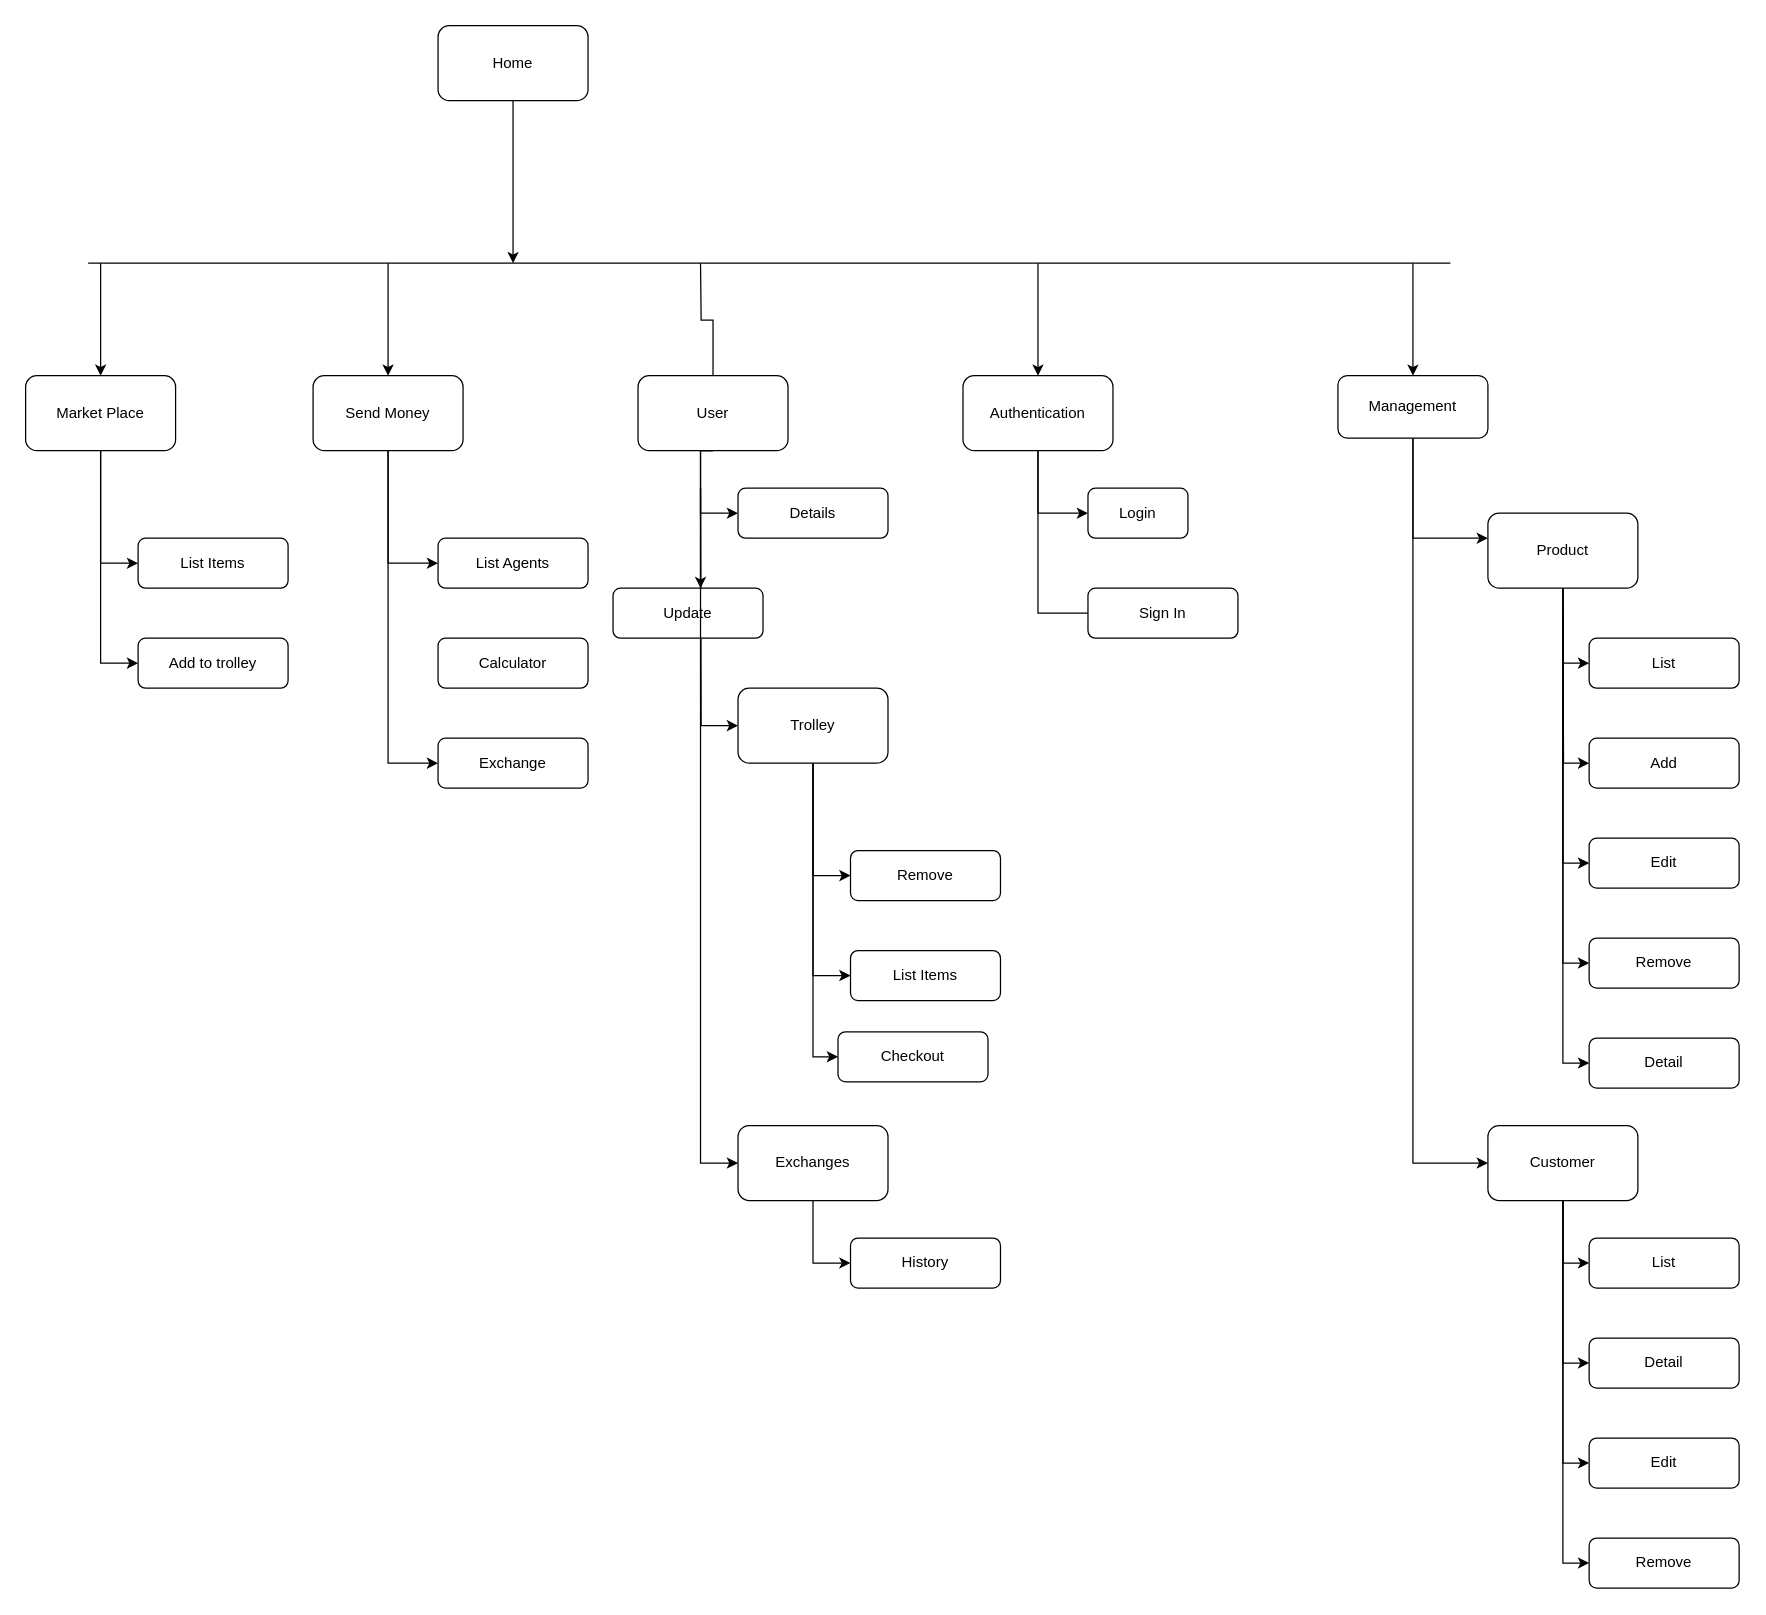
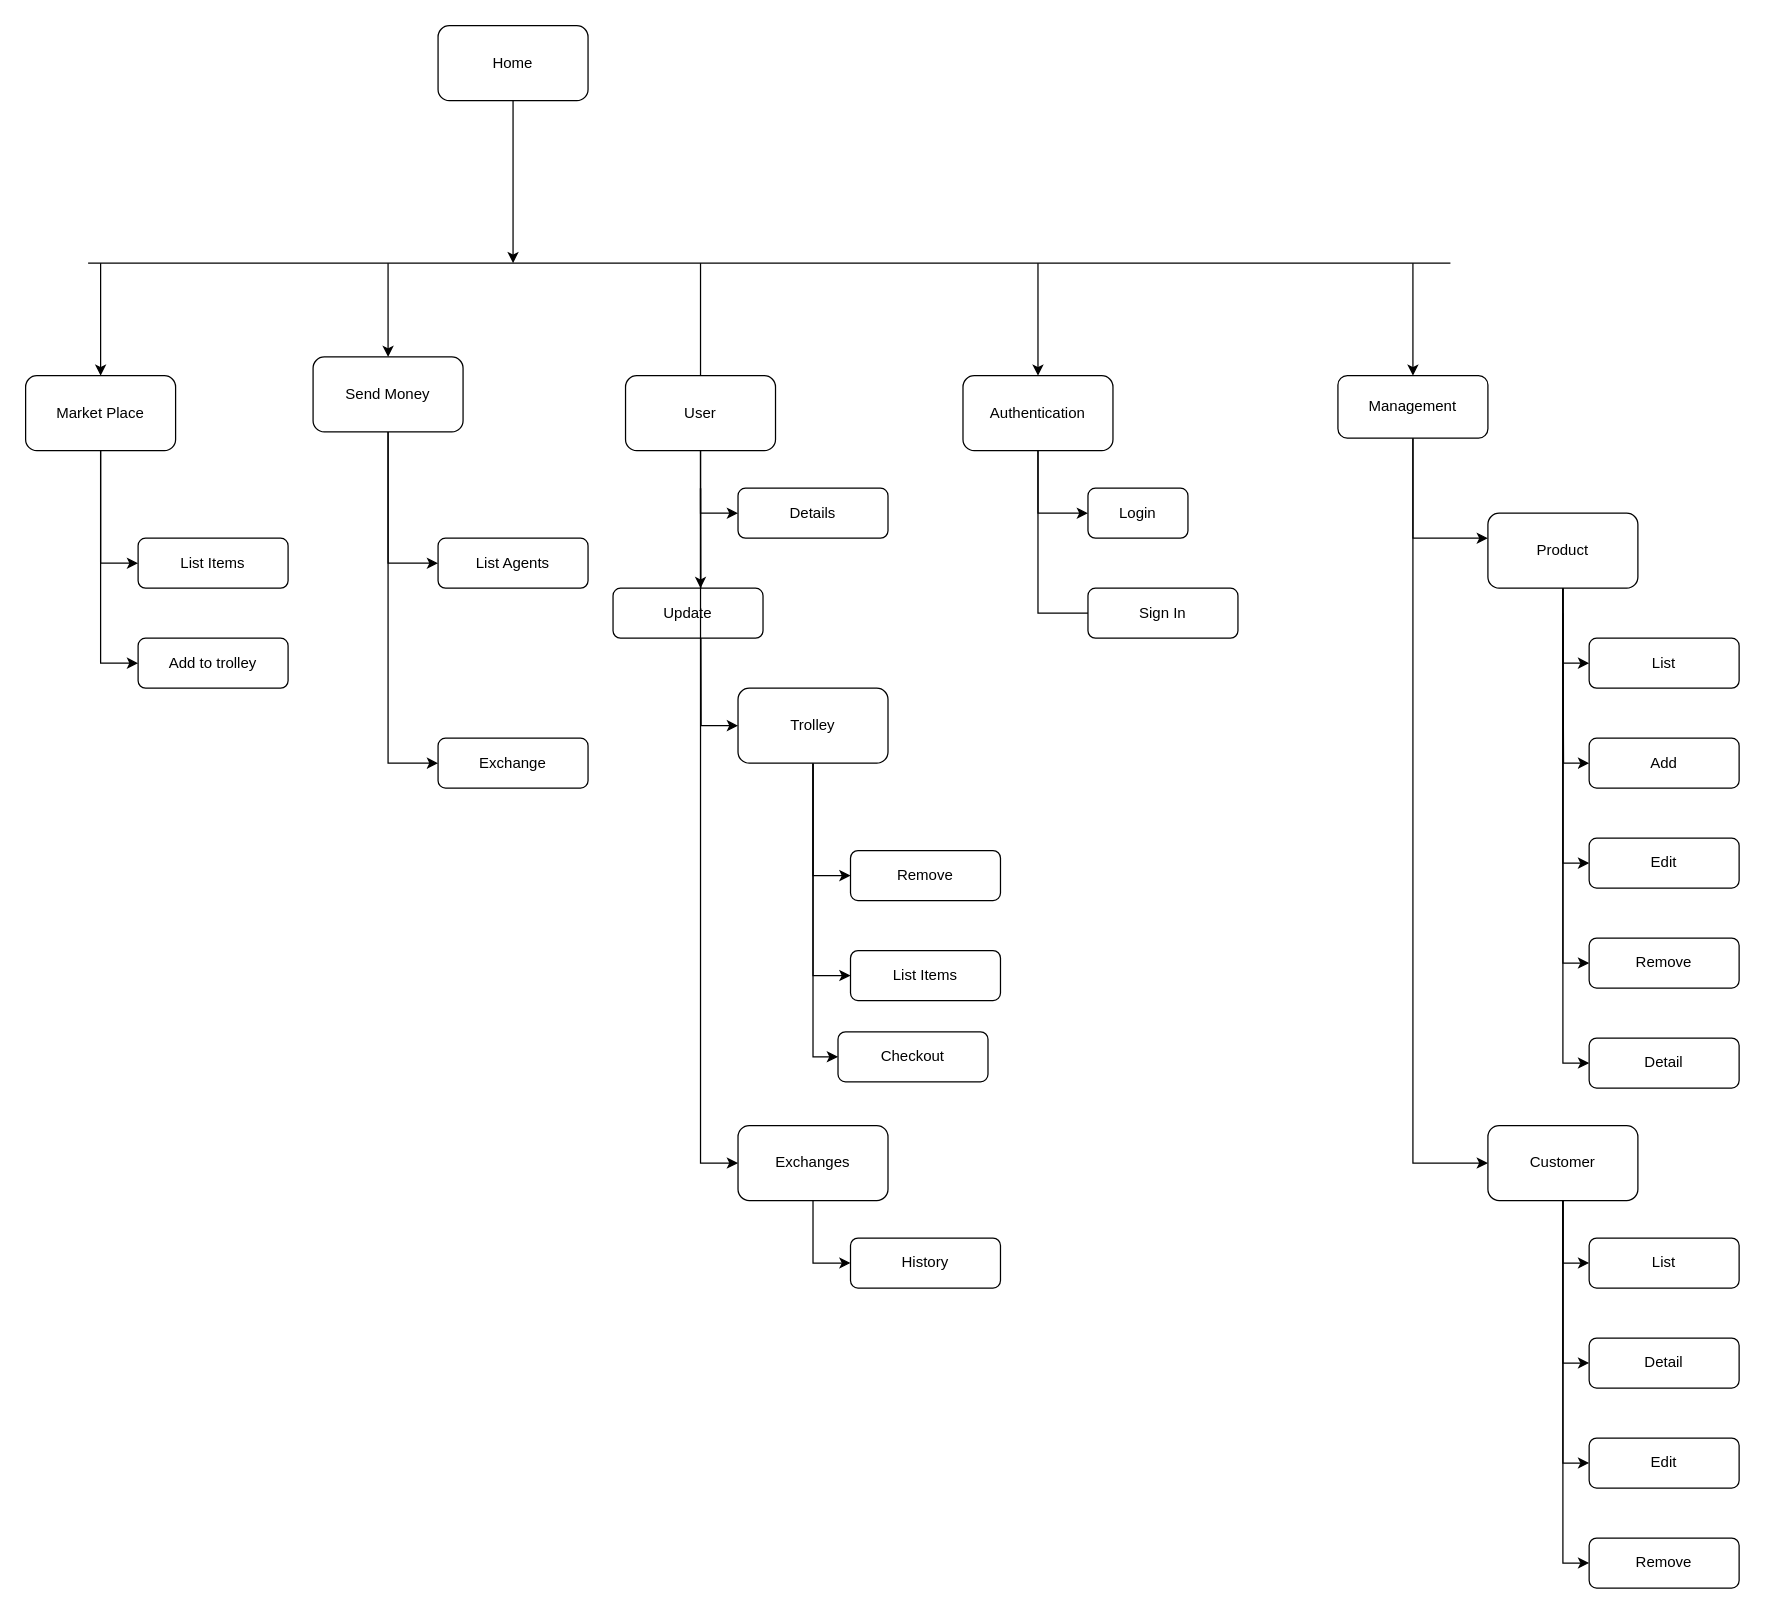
- <mxCell id="12" value="Send Money" style="rounded=1;whiteSpace=wrap;html=1;" vertex="1" parent="1"><mxGeometry x="250" y="300" width="120" height="60" as="geometry" /></mxCell>
+ <mxCell id="12" value="Send Money" style="rounded=1;whiteSpace=wrap;html=1;" vertex="1" parent="1"><mxGeometry x="250" y="285" width="120" height="60" as="geometry" /></mxCell>
- <mxCell id="31" value="User" style="rounded=1;whiteSpace=wrap;html=1;" vertex="1" parent="1"><mxGeometry x="510" y="300" width="120" height="60" as="geometry" /></mxCell>
+ <mxCell id="31" value="User" style="rounded=1;whiteSpace=wrap;html=1;" vertex="1" parent="1"><mxGeometry x="500" y="300" width="120" height="60" as="geometry" /></mxCell>
- <mxCell id="29" value="Calculator" style="rounded=1;whiteSpace=wrap;html=1;" vertex="1" parent="1"><mxGeometry x="350" y="510" width="120" height="40" as="geometry" /></mxCell>
